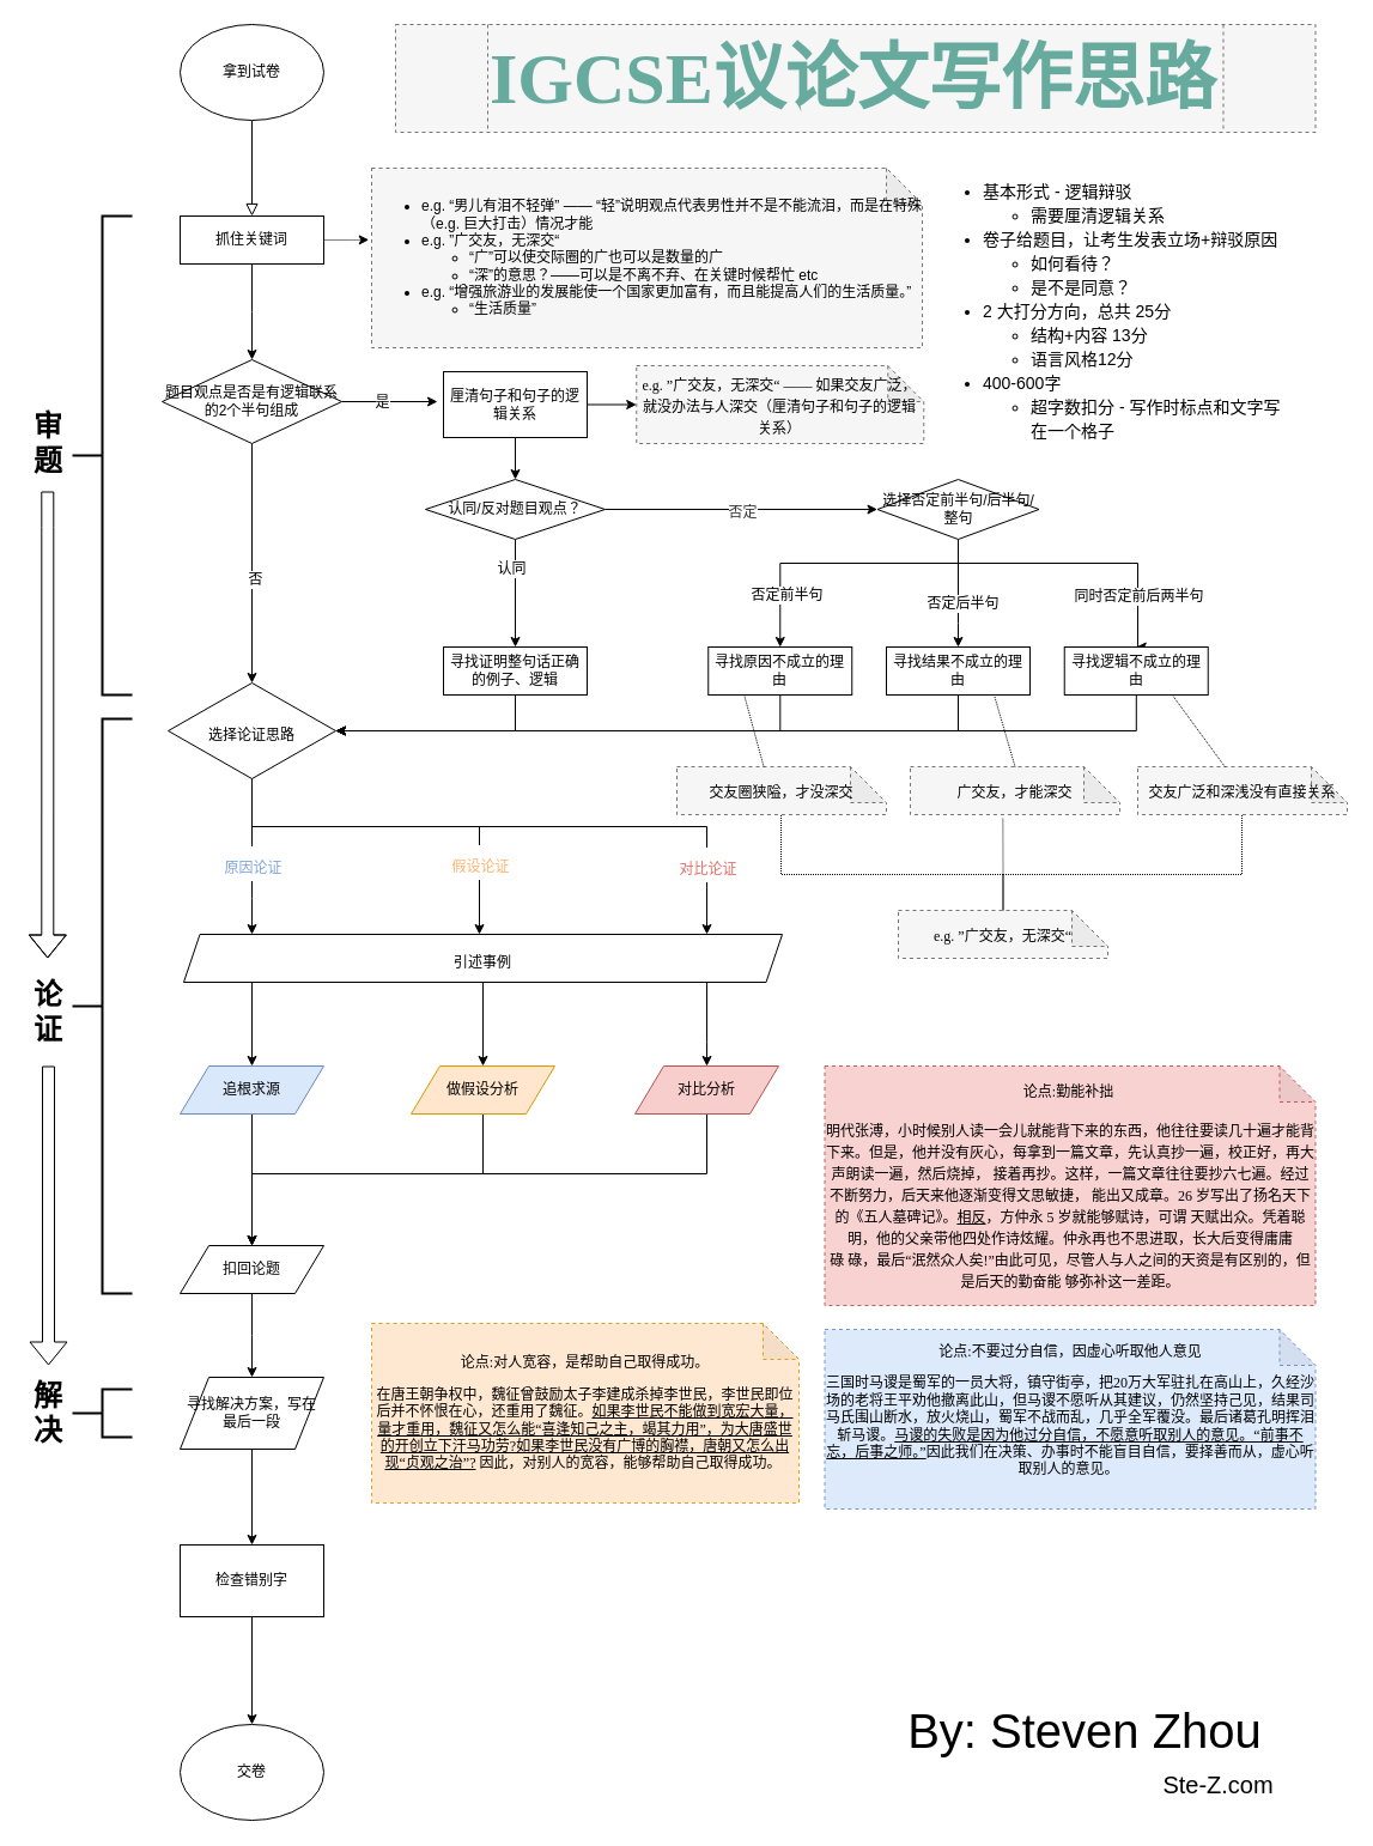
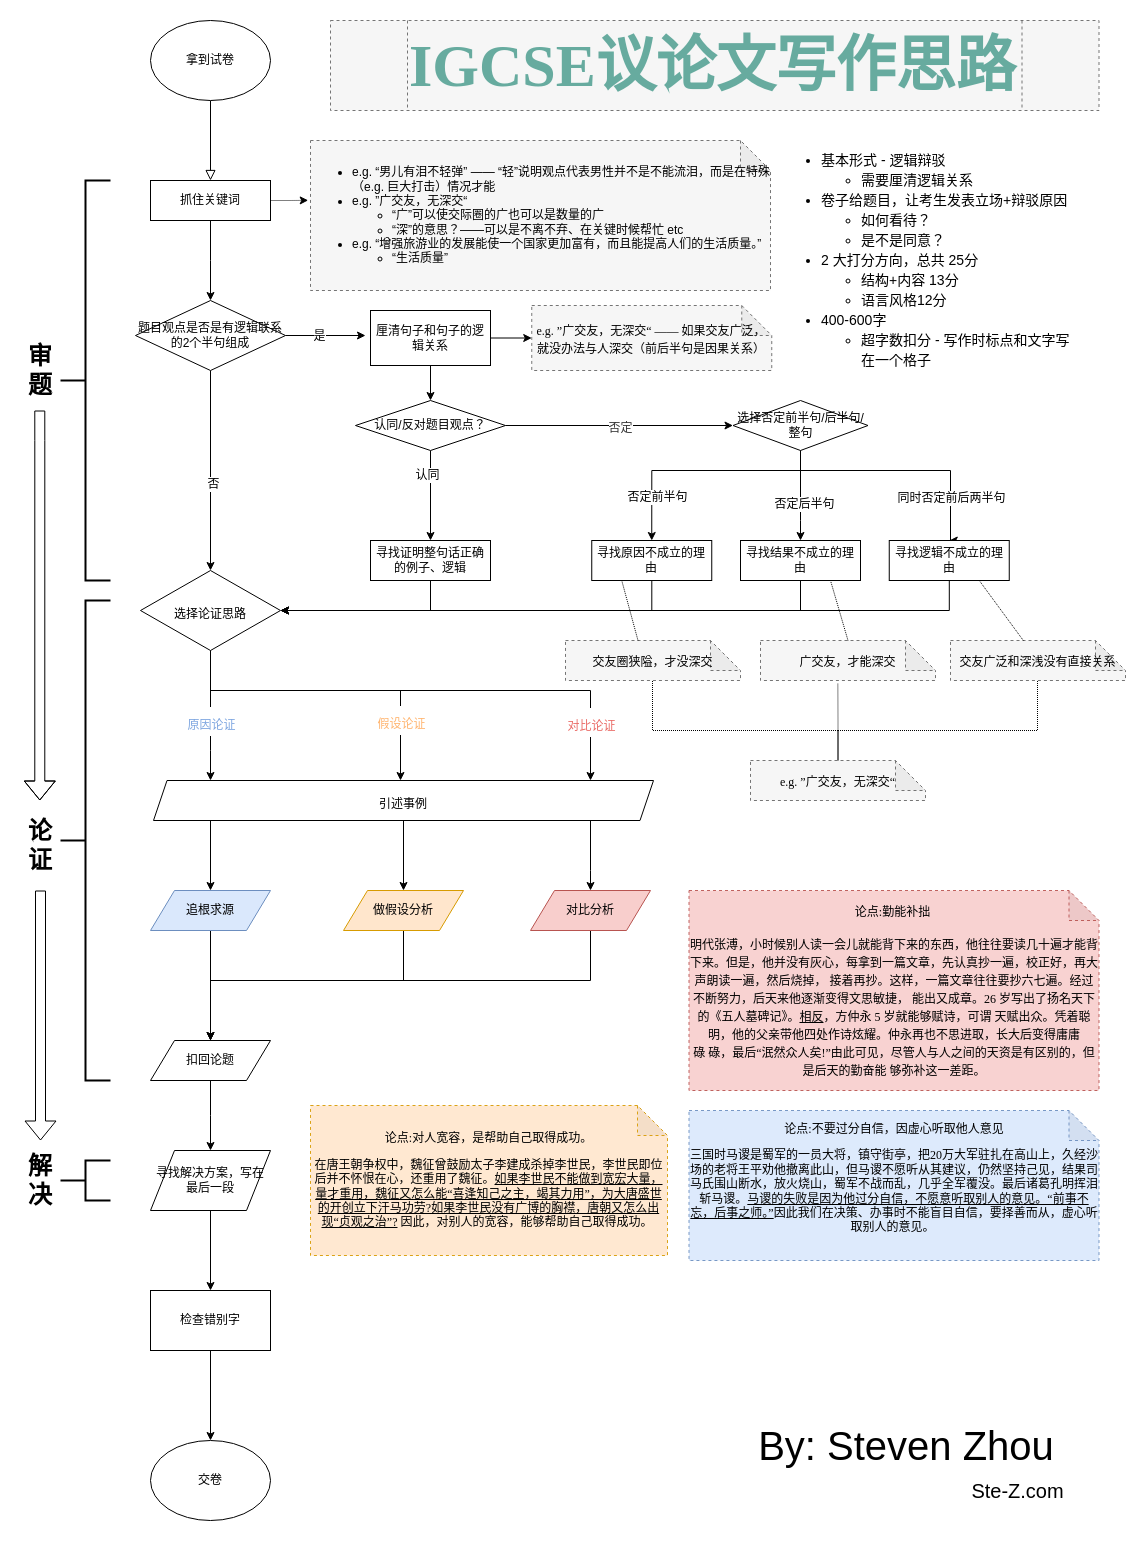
- <mxCell id="70" value="&lt;p class=&quot;p1&quot; style=&quot;margin: 0px ; font-stretch: normal ; font-size: 12px ; line-height: normal ; font-family: &amp;#34;pingfang sc light&amp;#34; ; color: rgb(0 , 0 , 0) ; white-space: normal&quot;&gt;&lt;span class=&quot;s1&quot; style=&quot;font-stretch: normal ; line-height: normal ; font-family: &amp;#34;helvetica neue light&amp;#34;&quot;&gt;e.g. &lt;/span&gt;”广交友，无深交“&lt;span class=&quot;s1&quot; style=&quot;font-stretch: normal ; line-height: normal ; font-family: &amp;#34;helvetica neue light&amp;#34;&quot;&gt; —— &lt;/span&gt;如果交友广泛，就没办法与人深交（厘清句子和句子的逻辑关系）&lt;/p&gt;" style="shape=note;whiteSpace=wrap;html=1;backgroundOutline=1;darkOpacity=0.05;rounded=0;shadow=0;dashed=1;comic=0;strokeColor=#666666;fillColor=#f5f5f5;fontFamily=Lucida Console;fontSize=60;fontColor=#333333;opacity=90;" parent="1" vertex="1"><mxGeometry x="531.25" y="305" width="240" height="65" as="geometry" /></mxCell>
+ <mxCell id="70" value="&lt;p class=&quot;p1&quot; style=&quot;margin: 0px ; font-stretch: normal ; font-size: 12px ; line-height: normal ; font-family: &amp;#34;pingfang sc light&amp;#34; ; color: rgb(0 , 0 , 0) ; white-space: normal&quot;&gt;&lt;span class=&quot;s1&quot; style=&quot;font-stretch: normal ; line-height: normal ; font-family: &amp;#34;helvetica neue light&amp;#34;&quot;&gt;e.g. &lt;/span&gt;”广交友，无深交“&lt;span class=&quot;s1&quot; style=&quot;font-stretch: normal ; line-height: normal ; font-family: &amp;#34;helvetica neue light&amp;#34;&quot;&gt; —— &lt;/span&gt;如果交友广泛，就没办法与人深交（前后半句是因果关系）&lt;/p&gt;" style="shape=note;whiteSpace=wrap;html=1;backgroundOutline=1;darkOpacity=0.05;rounded=0;shadow=0;dashed=1;comic=0;strokeColor=#666666;fillColor=#f5f5f5;fontFamily=Lucida Console;fontSize=60;fontColor=#333333;opacity=90;" parent="1" vertex="1"><mxGeometry x="531.25" y="305" width="240" height="65" as="geometry" /></mxCell>
